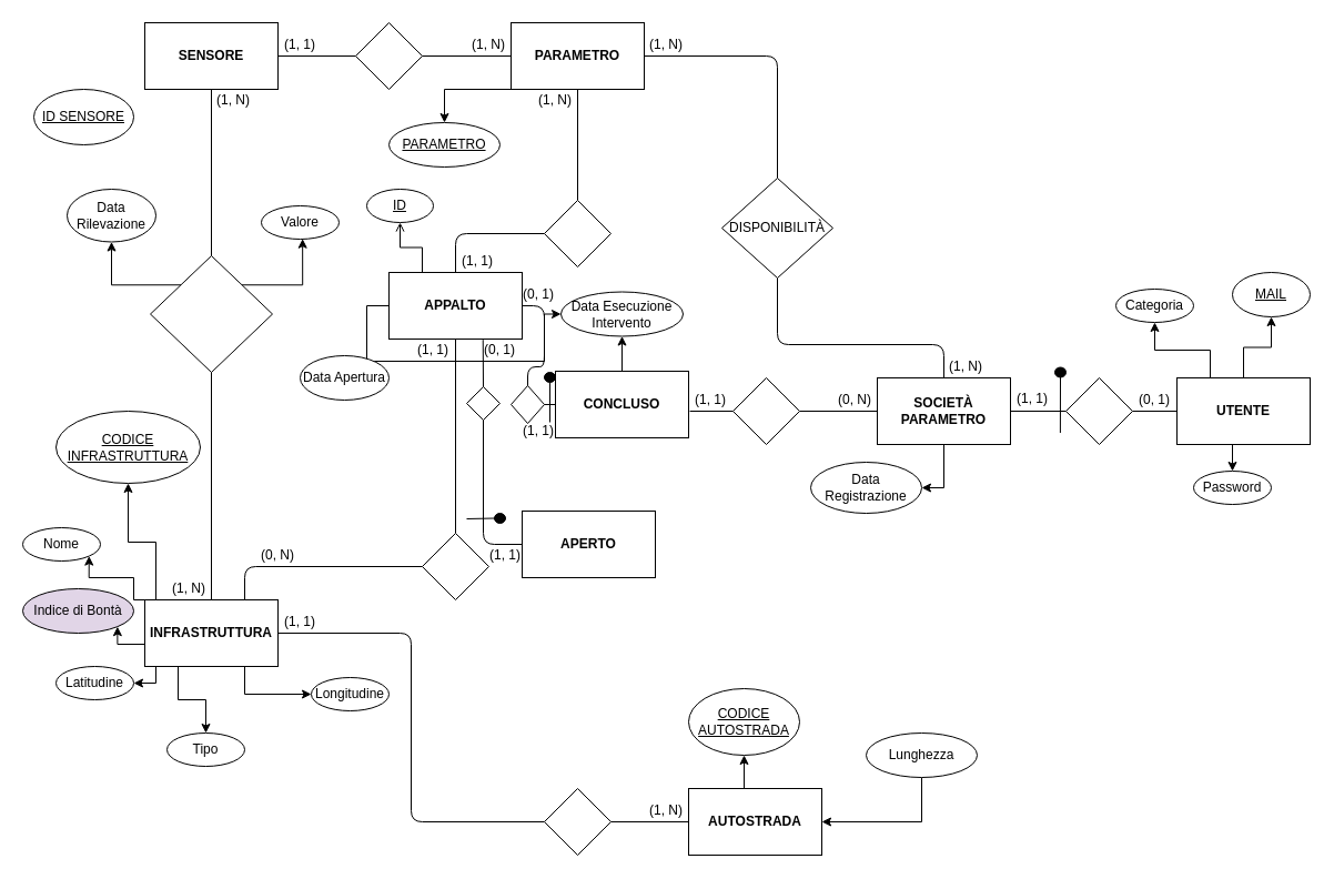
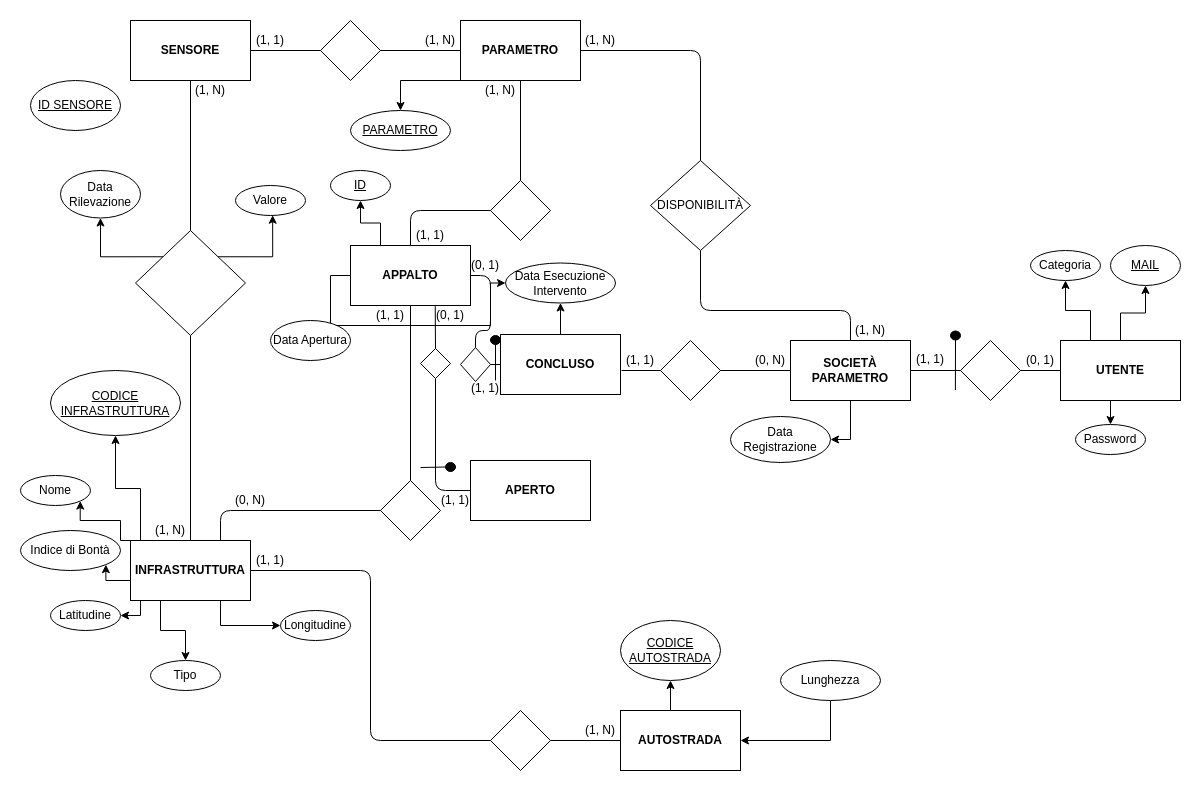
- <mxCell id="18" style="edgeStyle=orthogonalEdgeStyle;rounded=0;orthogonalLoop=1;jettySize=auto;html=1;exitX=0.25;exitY=0;exitDx=0;exitDy=0;entryX=0.5;entryY=1;entryDx=0;entryDy=0;endArrow=open;" parent="1" source="20" target="66" edge="1"><mxGeometry relative="1" as="geometry" /></mxCell>
+ <mxCell id="18" style="edgeStyle=orthogonalEdgeStyle;rounded=0;orthogonalLoop=1;jettySize=auto;html=1;exitX=0.25;exitY=0;exitDx=0;exitDy=0;entryX=0.5;entryY=1;entryDx=0;entryDy=0;" parent="1" source="20" target="66" edge="1"><mxGeometry relative="1" as="geometry" /></mxCell>
- <mxCell id="89" value="Categoria" style="ellipse;whiteSpace=wrap;html=1;align=center;" vertex="1" parent="1"><mxGeometry x="1005" y="260" width="70" height="30" as="geometry" /></mxCell>
+ <mxCell id="89" value="Categoria" style="ellipse;whiteSpace=wrap;html=1;align=center;" vertex="1" parent="1"><mxGeometry x="1030" y="250" width="70" height="30" as="geometry" /></mxCell>
- <mxCell id="61" value="Indice di Bontà" style="ellipse;whiteSpace=wrap;html=1;align=center;fillColor=#e1d5e7;" parent="1" vertex="1"><mxGeometry y="530" width="100" height="40" as="geometry" x="20" /></mxCell>
+ <mxCell id="61" value="Indice di Bontà" style="ellipse;whiteSpace=wrap;html=1;align=center;" parent="1" vertex="1"><mxGeometry y="530" width="100" height="40" as="geometry" x="20" /></mxCell>
